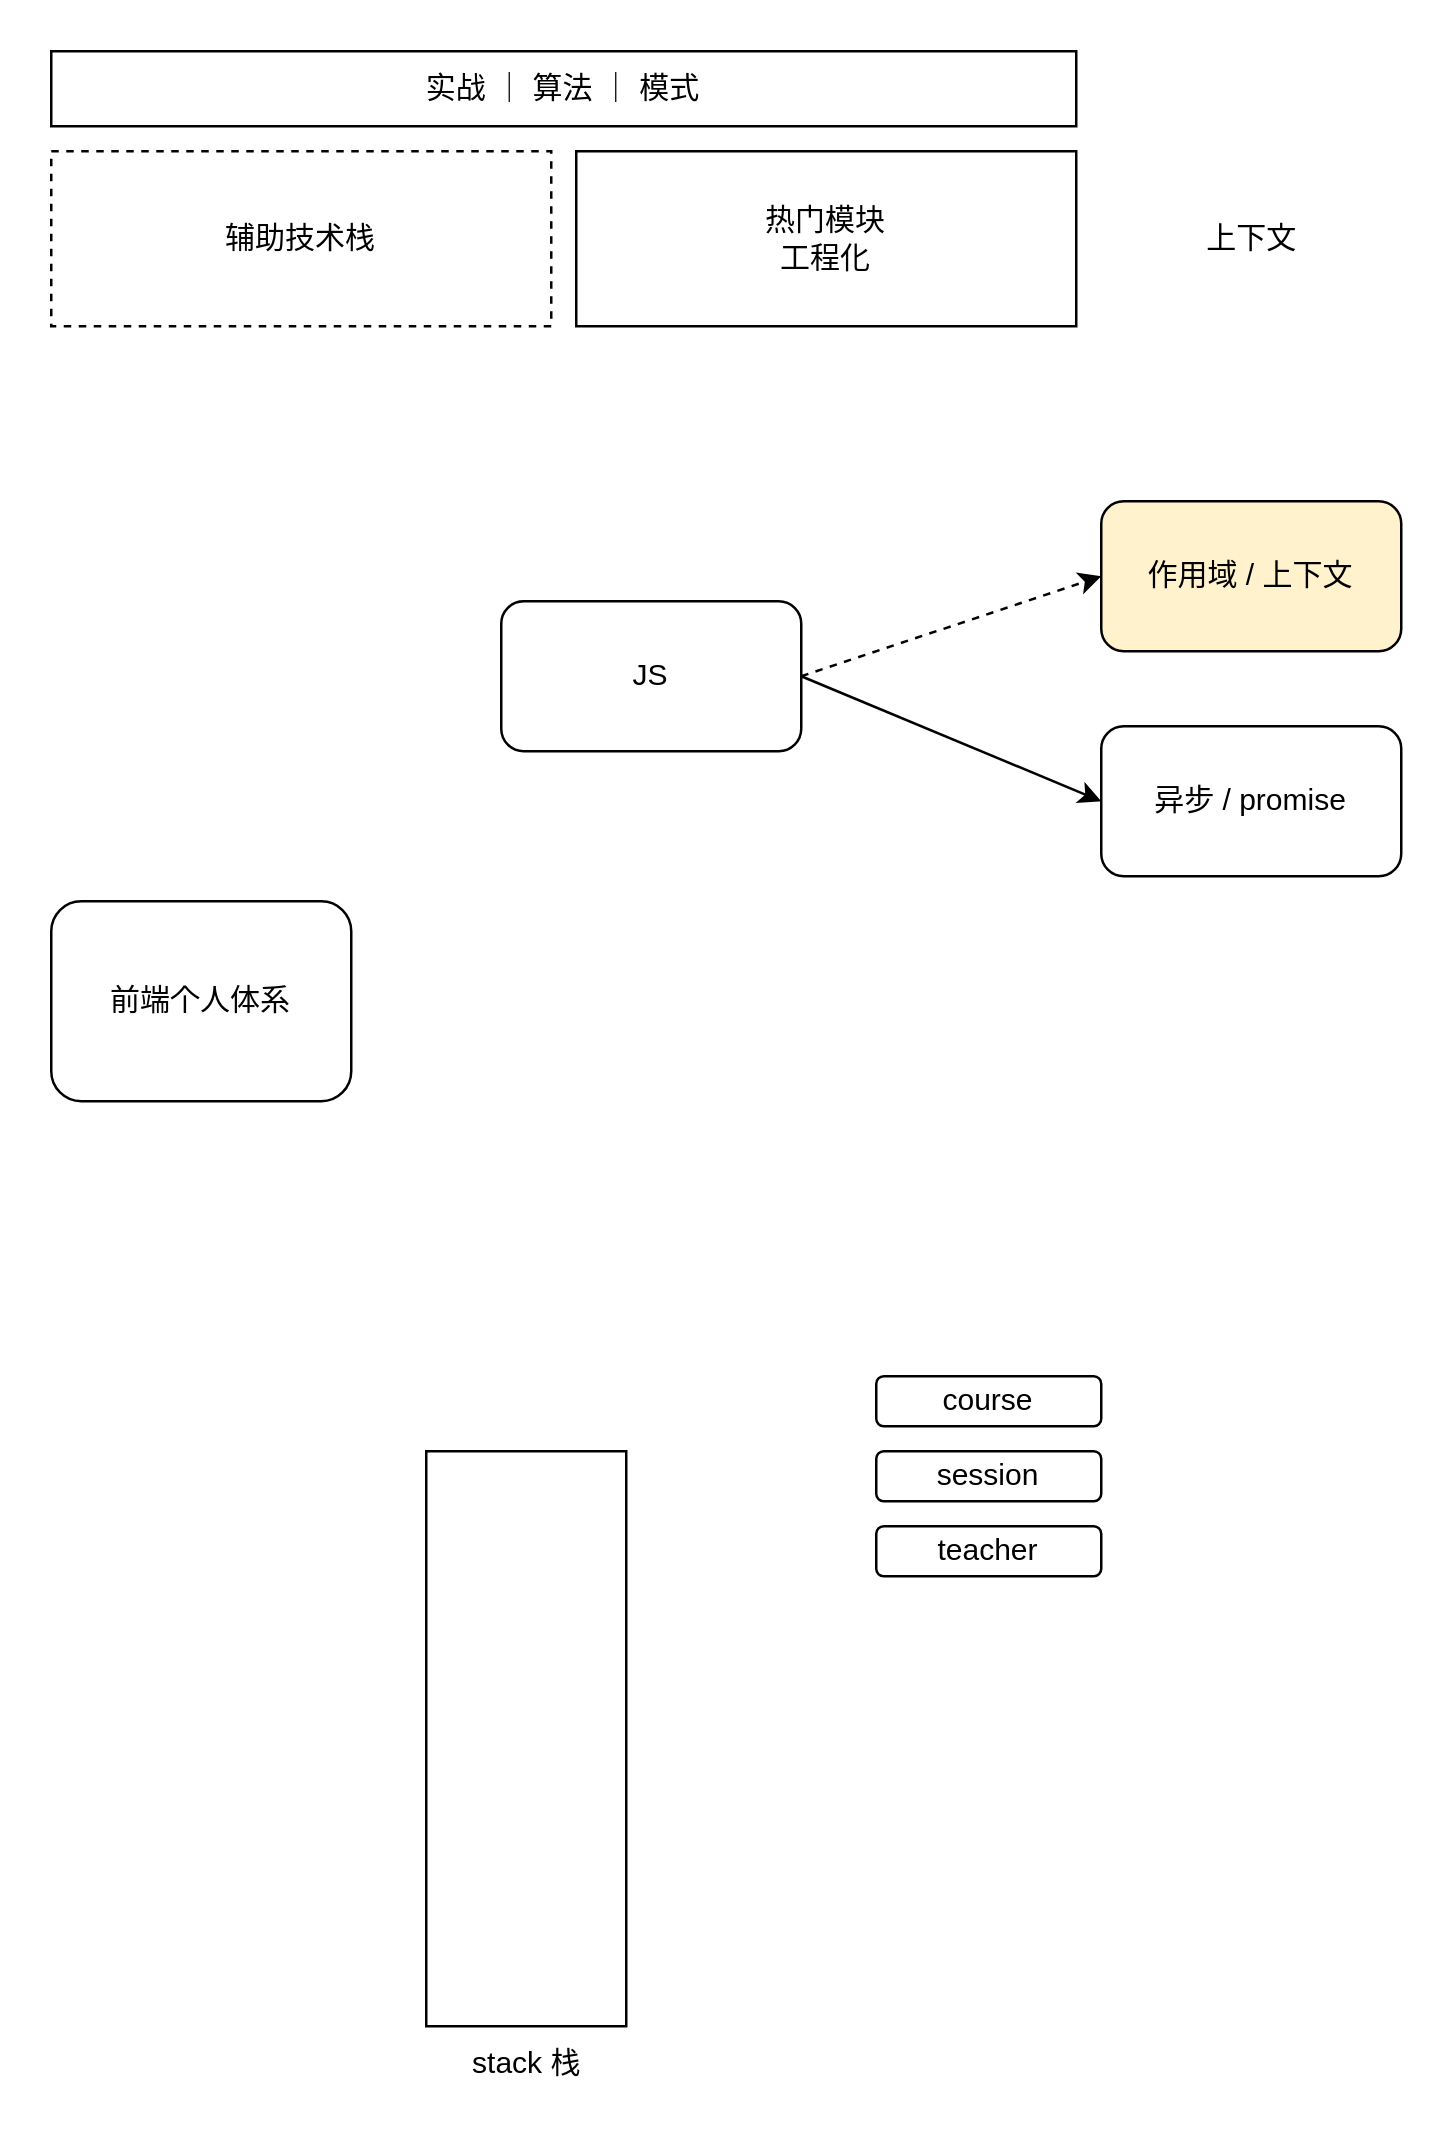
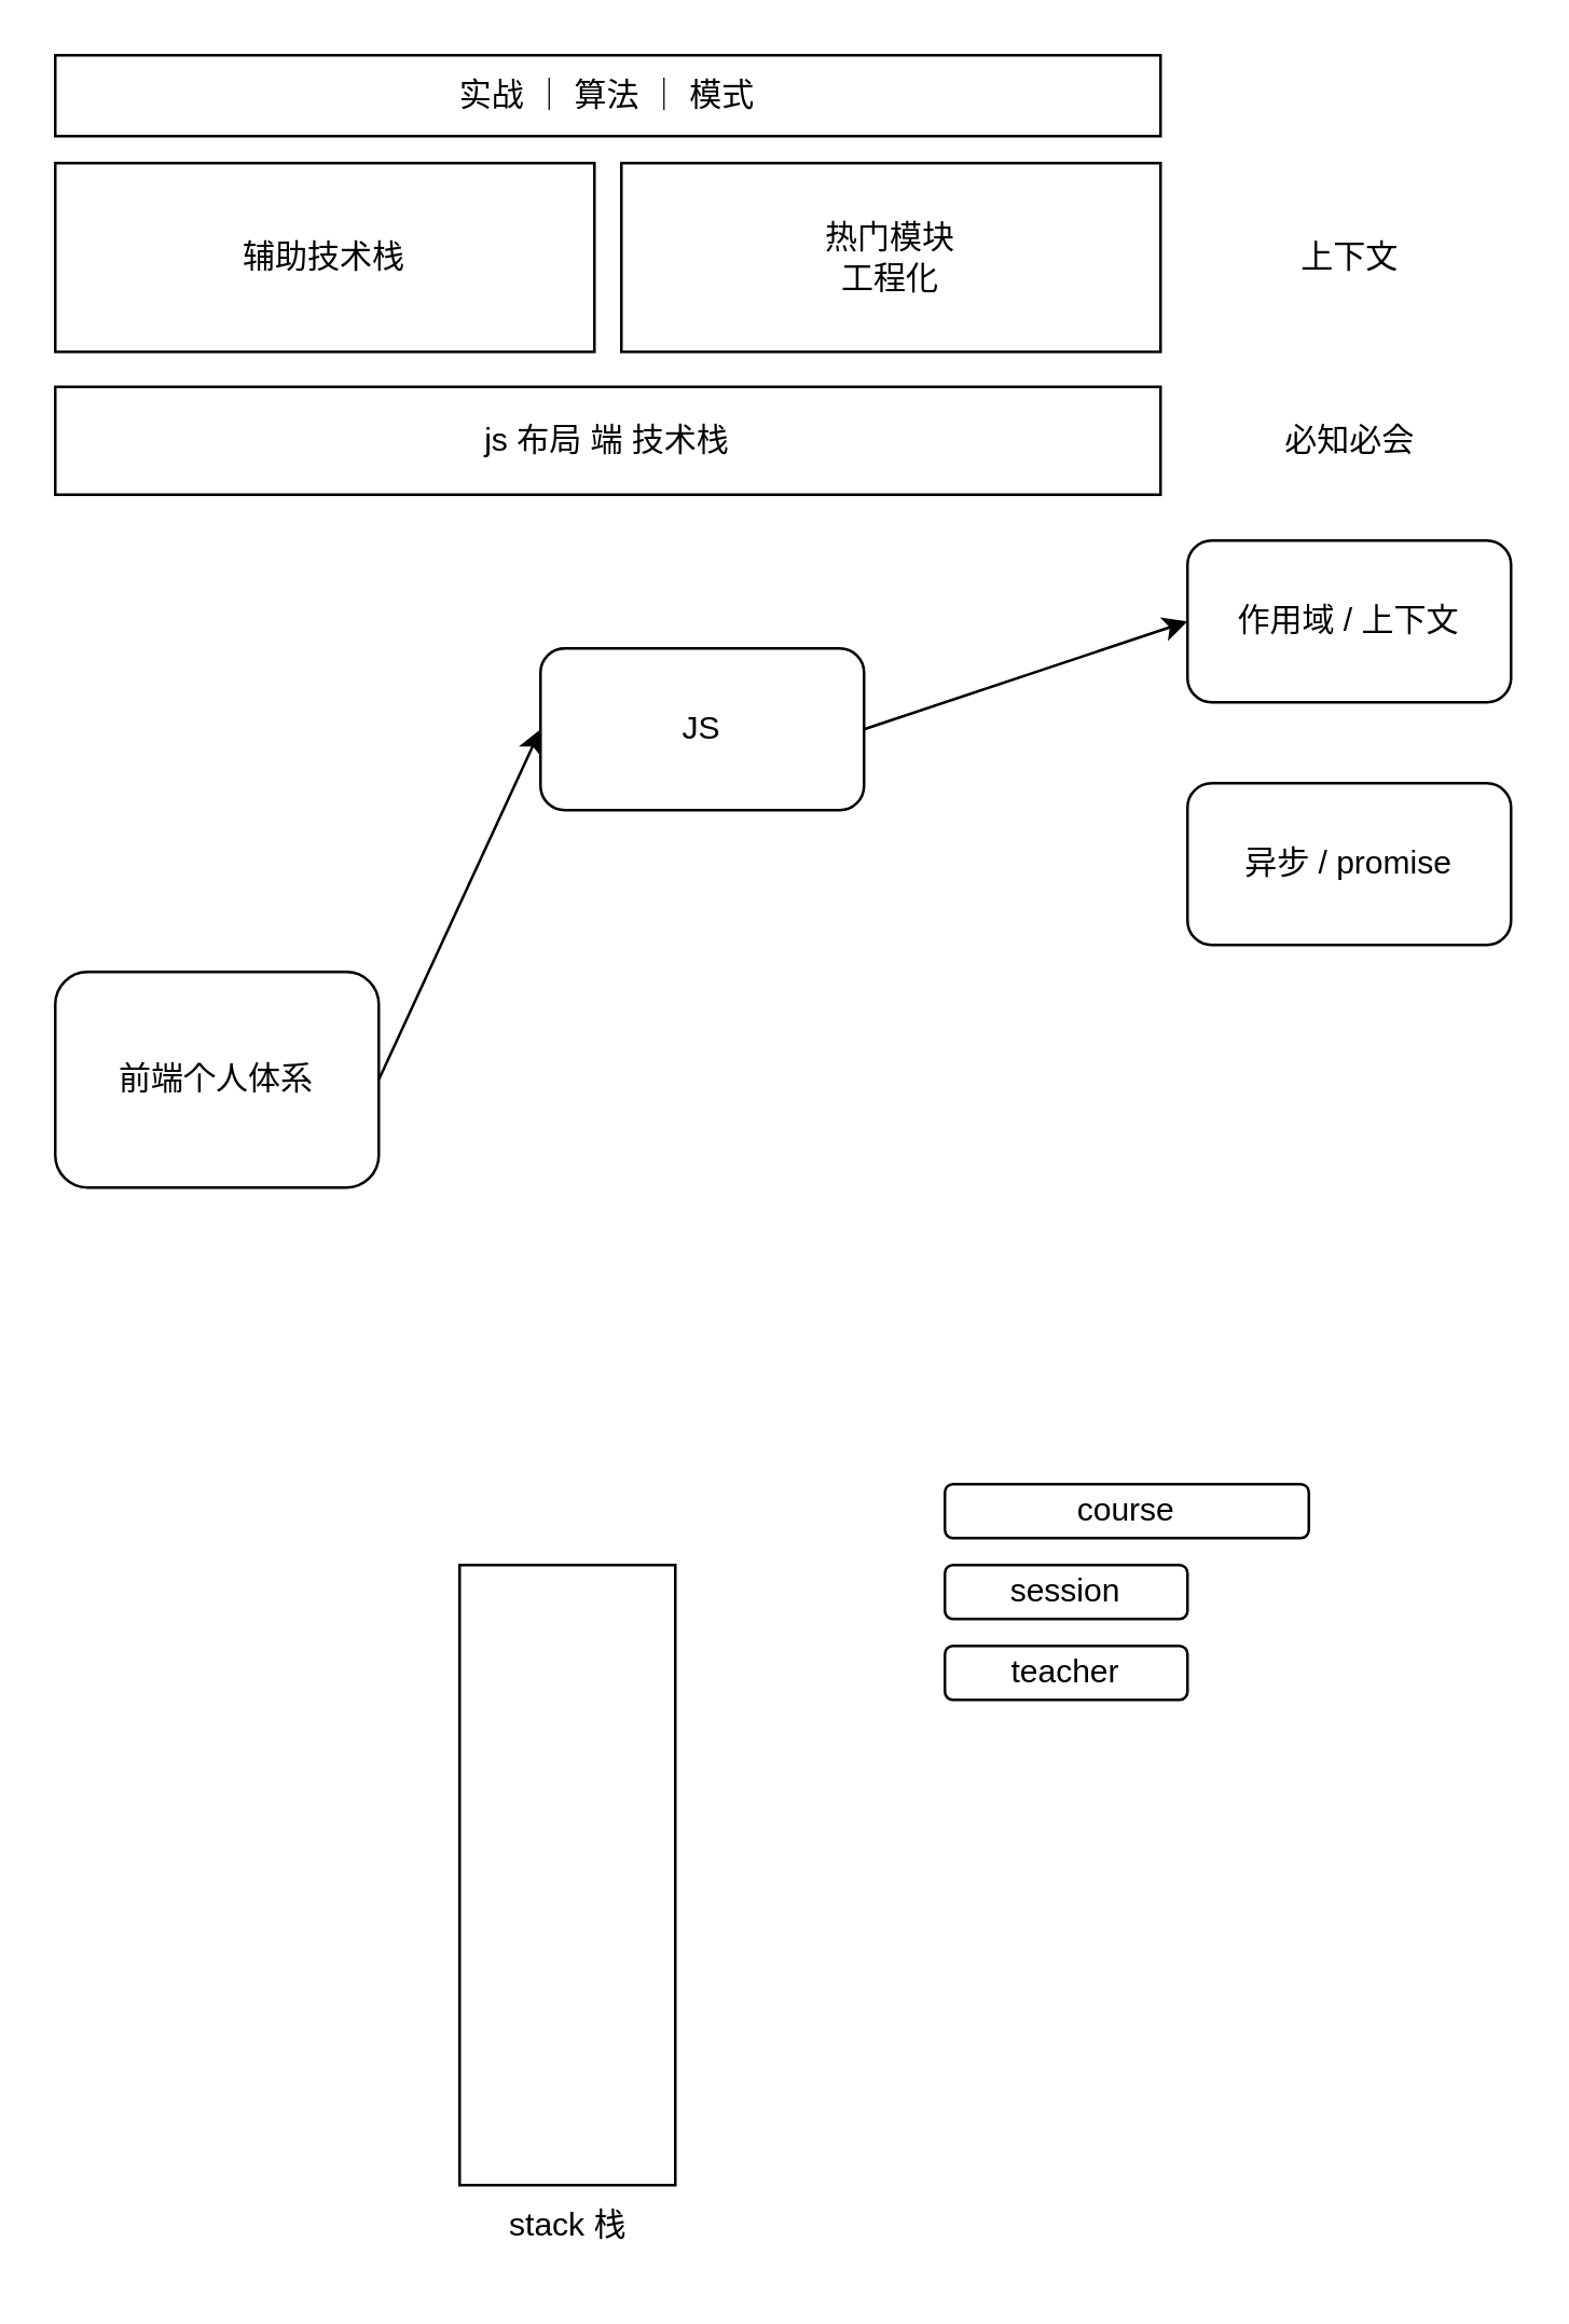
- <mxCell id="5" value="辅助技术栈" style="rounded=0;whiteSpace=wrap;html=1;dashed=1;" vertex="1" parent="1"><mxGeometry x="20" y="60" width="200" height="70" as="geometry" /></mxCell>
+ <mxCell id="5" value="辅助技术栈" style="rounded=0;whiteSpace=wrap;html=1;" vertex="1" parent="1"><mxGeometry x="20" y="60" width="200" height="70" as="geometry" /></mxCell>
+ <mxCell id="2" value="js 布局 端 技术栈" style="rounded=0;whiteSpace=wrap;html=1;" vertex="1" parent="1"><mxGeometry x="20" y="143" width="410" height="40" as="geometry" /></mxCell>
+ <mxCell id="3" value="必知必会" style="text;html=1;align=center;verticalAlign=middle;resizable=0;points=[];autosize=1;strokeColor=none;fillColor=none;" vertex="1" parent="1"><mxGeometry x="465" y="148" width="70" height="30" as="geometry" /></mxCell>
- <mxCell id="10" value="作用域 / 上下文" style="rounded=1;whiteSpace=wrap;html=1;fillColor=#fff2cc;" vertex="1" parent="1"><mxGeometry x="440" y="200" width="120" height="60" as="geometry" /></mxCell>
+ <mxCell id="10" value="作用域 / 上下文" style="rounded=1;whiteSpace=wrap;html=1;" vertex="1" parent="1"><mxGeometry x="440" y="200" width="120" height="60" as="geometry" /></mxCell>
- <mxCell id="12" value="" style="endArrow=classic;html=1;rounded=0;exitX=1;exitY=0.5;exitDx=0;exitDy=0;entryX=0;entryY=0.5;entryDx=0;entryDy=0;dashed=1;" edge="1" parent="1" source="9" target="10"><mxGeometry width="50" height="50" relative="1" as="geometry"><mxPoint x="320" y="230" as="sourcePoint" /><mxPoint x="370" y="180" as="targetPoint" /></mxGeometry></mxCell>
+ <mxCell id="12" value="" style="endArrow=classic;html=1;rounded=0;exitX=1;exitY=0.5;exitDx=0;exitDy=0;entryX=0;entryY=0.5;entryDx=0;entryDy=0;" edge="1" parent="1" source="9" target="10"><mxGeometry width="50" height="50" relative="1" as="geometry"><mxPoint x="320" y="230" as="sourcePoint" /><mxPoint x="370" y="180" as="targetPoint" /></mxGeometry></mxCell>
- <mxCell id="14" value="" style="endArrow=classic;html=1;rounded=0;exitX=1;exitY=0.5;exitDx=0;exitDy=0;entryX=0;entryY=0.5;entryDx=0;entryDy=0;" edge="1" parent="1" source="9" target="13"><mxGeometry width="50" height="50" relative="1" as="geometry"><mxPoint x="320" y="230" as="sourcePoint" /><mxPoint x="370" y="180" as="targetPoint" /></mxGeometry></mxCell>
+ <mxCell id="11" value="" style="endArrow=classic;html=1;rounded=0;exitX=1;exitY=0.5;exitDx=0;exitDy=0;entryX=0;entryY=0.5;entryDx=0;entryDy=0;" edge="1" parent="1" source="8" target="9"><mxGeometry width="50" height="50" relative="1" as="geometry"><mxPoint x="320" y="230" as="sourcePoint" /><mxPoint x="370" y="180" as="targetPoint" /></mxGeometry></mxCell>
- <mxCell id="16" value="course" style="rounded=1;whiteSpace=wrap;html=1;" vertex="1" parent="1"><mxGeometry x="350" y="550" width="90" height="20" as="geometry" /></mxCell>
+ <mxCell id="16" value="course" style="rounded=1;whiteSpace=wrap;html=1;" vertex="1" parent="1"><mxGeometry x="350" y="550" width="135" height="20" as="geometry" /></mxCell>
